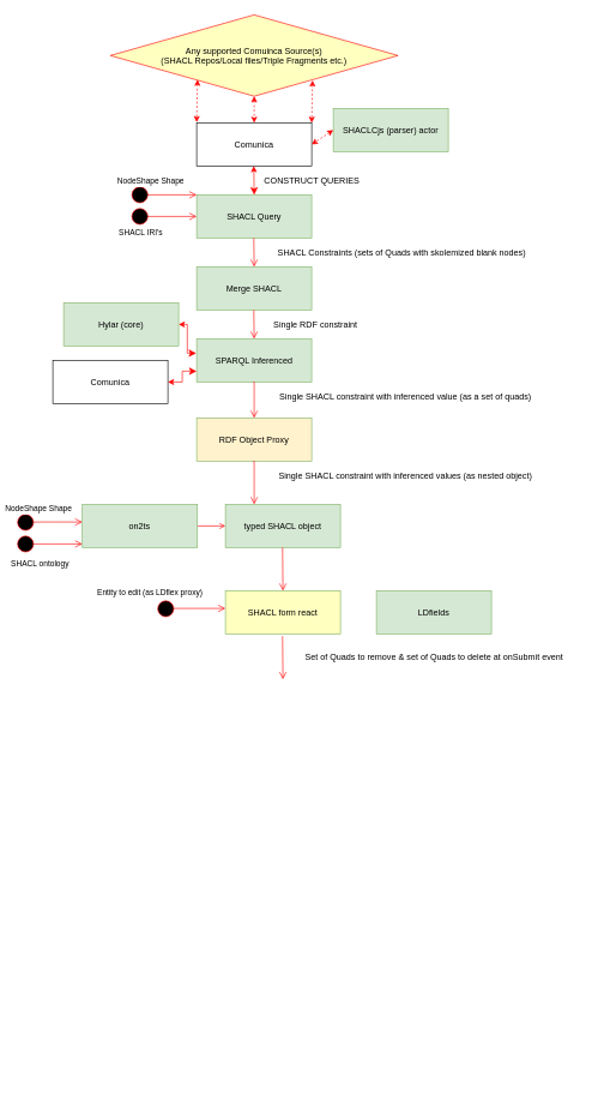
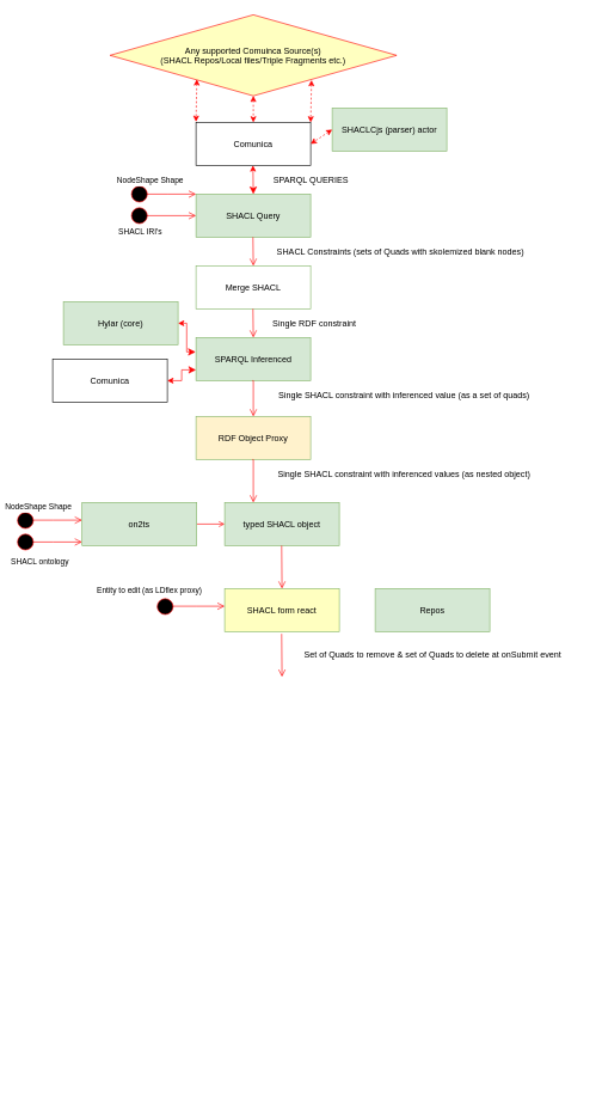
- <mxCell id="49" value="CONSTRUCT QUERIES" style="text;html=1;resizable=0;autosize=1;align=center;verticalAlign=middle;points=[];fillColor=none;strokeColor=none;rounded=0;" vertex="1" parent="1"><mxGeometry x="353" y="240" width="160" height="20" as="geometry" /></mxCell>
+ <mxCell id="49" value="SPARQL QUERIES" style="text;html=1;resizable=0;autosize=1;align=center;verticalAlign=middle;points=[];fillColor=none;strokeColor=none;rounded=0;" vertex="1" parent="1"><mxGeometry x="353" y="240" width="160" height="20" as="geometry" /></mxCell>
- <mxCell id="16" value="Merge SHACL" style="fillColor=#d5e8d4;strokeColor=#82b366;" vertex="1" parent="1"><mxGeometry x="273" y="370" width="160" height="60" as="geometry" /></mxCell>
+ <mxCell id="16" value="Merge SHACL" style="fillColor=#ffffff;strokeColor=#82b366;" vertex="1" parent="1"><mxGeometry x="273" y="370" width="160" height="60" as="geometry" /></mxCell>
- <mxCell id="42" value="LDfields" style="fillColor=#d5e8d4;strokeColor=#82b366;" vertex="1" parent="1"><mxGeometry x="523" y="820" width="160" height="60" as="geometry" /></mxCell>
+ <mxCell id="42" value="Repos" style="fillColor=#d5e8d4;strokeColor=#82b366;" vertex="1" parent="1"><mxGeometry x="523" y="820" width="160" height="60" as="geometry" /></mxCell>
